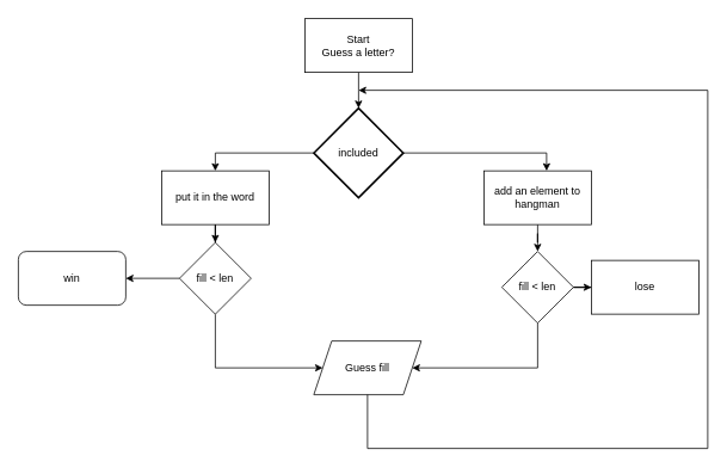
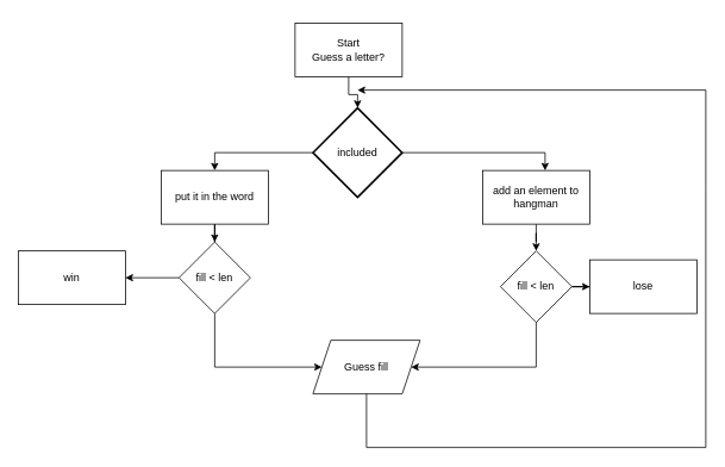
- <mxCell id="6" value="Start&lt;div&gt;Guess a letter?&lt;/div&gt;" style="rounded=0;whiteSpace=wrap;html=1;" vertex="1" parent="1"><mxGeometry x="340" y="20" width="120" height="60" as="geometry" /></mxCell>
+ <mxCell id="6" value="Start&lt;div&gt;Guess a letter?&lt;/div&gt;" style="rounded=0;whiteSpace=wrap;html=1;" vertex="1" parent="1"><mxGeometry x="330" y="25" width="120" height="60" as="geometry" /></mxCell>
- <mxCell id="19" value="win" style="whiteSpace=wrap;html=1;rounded=1;" vertex="1" parent="1"><mxGeometry x="20" y="280" width="120" height="60" as="geometry" /></mxCell>
+ <mxCell id="19" value="win" style="rounded=0;whiteSpace=wrap;html=1;" vertex="1" parent="1"><mxGeometry x="20" y="280" width="120" height="60" as="geometry" /></mxCell>
